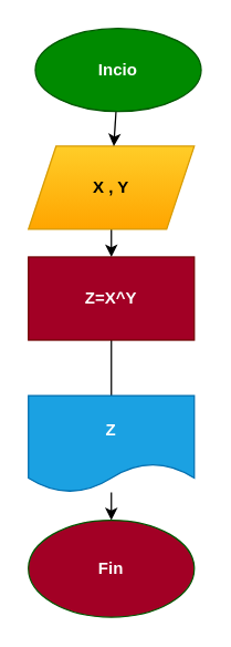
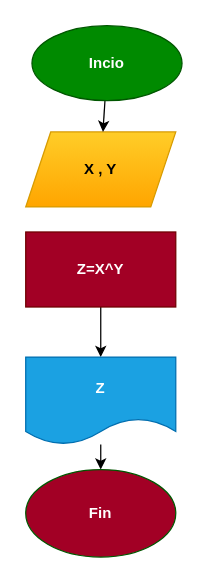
- <mxCell id="2" style="edgeStyle=none;html=1;entryX=0.5;entryY=0;entryDx=0;entryDy=0;" edge="1" parent="1" source="3" target="5"><mxGeometry relative="1" as="geometry" /></mxCell>
- <mxCell id="4" style="edgeStyle=none;html=1;entryX=0.5;entryY=0;entryDx=0;entryDy=0;endArrow=none;" edge="1" parent="1" source="5" target="7"><mxGeometry relative="1" as="geometry" /></mxCell>
+ <mxCell id="4" style="edgeStyle=none;html=1;entryX=0.5;entryY=0;entryDx=0;entryDy=0;" edge="1" parent="1" source="5" target="7"><mxGeometry relative="1" as="geometry" /></mxCell>
